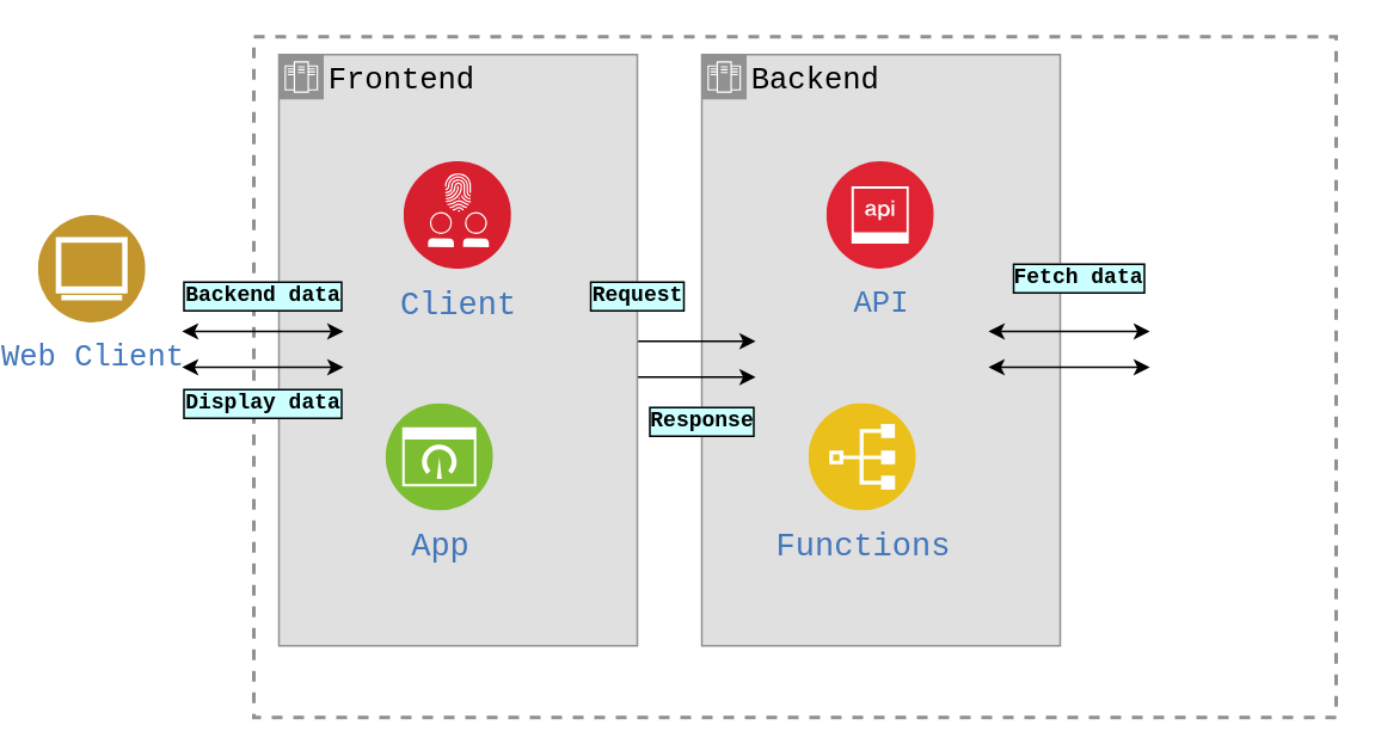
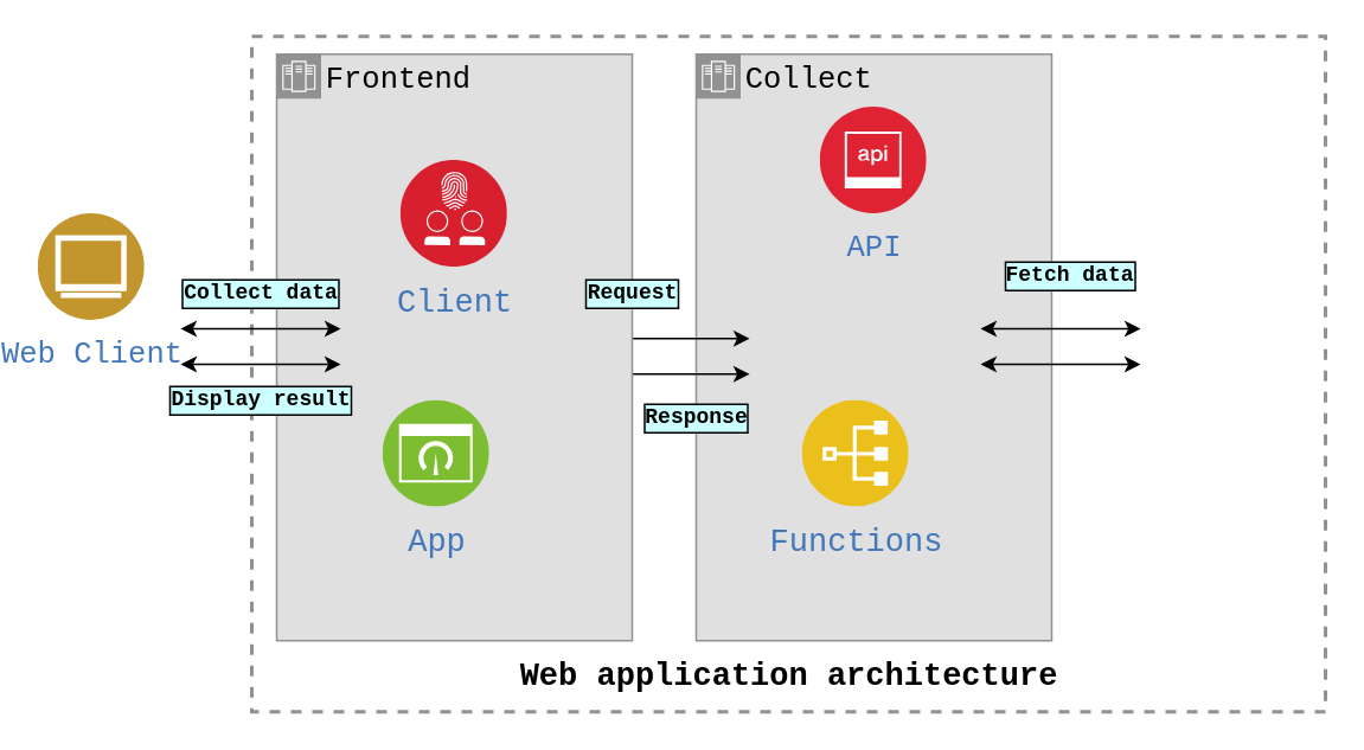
- <mxCell id="2" value="&lt;font&gt;Backend&lt;/font&gt;" style="shape=mxgraph.ibm.box;prType=zone;fontStyle=0;verticalAlign=top;align=left;spacingLeft=32;spacingTop=4;fillColor=#E0E0E0;rounded=0;whiteSpace=wrap;html=1;strokeColor=#919191;strokeWidth=1;dashed=0;container=1;spacing=-4;collapsible=0;expand=0;recursiveResize=0;fontFamily=Courier New;fontSize=17;" vertex="1" parent="1"><mxGeometry x="390" y="30" width="200" height="330" as="geometry" /></mxCell>
+ <mxCell id="2" value="&lt;font&gt;Collect&lt;/font&gt;" style="shape=mxgraph.ibm.box;prType=zone;fontStyle=0;verticalAlign=top;align=left;spacingLeft=32;spacingTop=4;fillColor=#E0E0E0;rounded=0;whiteSpace=wrap;html=1;strokeColor=#919191;strokeWidth=1;dashed=0;container=1;spacing=-4;collapsible=0;expand=0;recursiveResize=0;fontFamily=Courier New;fontSize=17;" vertex="1" parent="1"><mxGeometry x="390" y="30" width="200" height="330" as="geometry" /></mxCell>
- <mxCell id="3" value="API" style="image;aspect=fixed;perimeter=ellipsePerimeter;html=1;align=center;shadow=0;dashed=0;fontColor=#4277BB;labelBackgroundColor=none;fontSize=17;spacingTop=3;image=img/lib/ibm/security/api_security.svg;fontFamily=Courier New;" vertex="1" parent="2"><mxGeometry x="70" y="60" width="60" height="60" as="geometry" /></mxCell>
+ <mxCell id="3" value="API" style="image;aspect=fixed;perimeter=ellipsePerimeter;html=1;align=center;shadow=0;dashed=0;fontColor=#4277BB;labelBackgroundColor=none;fontSize=17;spacingTop=3;image=img/lib/ibm/security/api_security.svg;fontFamily=Courier New;" vertex="1" parent="2"><mxGeometry x="70" y="30" width="60" height="60" as="geometry" /></mxCell>
- <mxCell id="20" value="Backend data" style="text;html=1;align=center;verticalAlign=middle;resizable=0;points=[];autosize=1;strokeColor=none;fillColor=none;fontFamily=Courier New;fontStyle=1;labelBackgroundColor=#CCFFFF;labelBorderColor=default;" vertex="1" parent="1"><mxGeometry x="90" y="150" width="110" height="30" as="geometry" /></mxCell>
+ <mxCell id="20" value="Collect data" style="text;html=1;align=center;verticalAlign=middle;resizable=0;points=[];autosize=1;strokeColor=none;fillColor=none;fontFamily=Courier New;fontStyle=1;labelBackgroundColor=#CCFFFF;labelBorderColor=default;" vertex="1" parent="1"><mxGeometry x="90" y="150" width="110" height="30" as="geometry" /></mxCell>
- <mxCell id="21" value="&lt;span&gt;Display data&lt;/span&gt;" style="text;html=1;align=center;verticalAlign=middle;resizable=0;points=[];autosize=1;strokeColor=none;fillColor=none;fontFamily=Courier New;fontStyle=1;labelBackgroundColor=#CCFFFF;labelBorderColor=default;" vertex="1" parent="1"><mxGeometry x="85" y="210" width="120" height="30" as="geometry" /></mxCell>
+ <mxCell id="21" value="&lt;span&gt;Display result&lt;/span&gt;" style="text;html=1;align=center;verticalAlign=middle;resizable=0;points=[];autosize=1;strokeColor=none;fillColor=none;fontFamily=Courier New;fontStyle=1;labelBackgroundColor=#CCFFFF;labelBorderColor=default;" vertex="1" parent="1"><mxGeometry x="85" y="210" width="120" height="30" as="geometry" /></mxCell>
+ <mxCell id="13" value="&lt;font style=&quot;font-size: 18px;&quot; face=&quot;Courier New&quot;&gt;&lt;b&gt;Web application architecture&lt;/b&gt;&lt;/font&gt;" style="text;html=1;align=center;verticalAlign=middle;resizable=0;points=[];autosize=1;strokeColor=none;fillColor=none;" vertex="1" parent="12"><mxGeometry x="137" y="340" width="330" height="40" as="geometry" /></mxCell>
